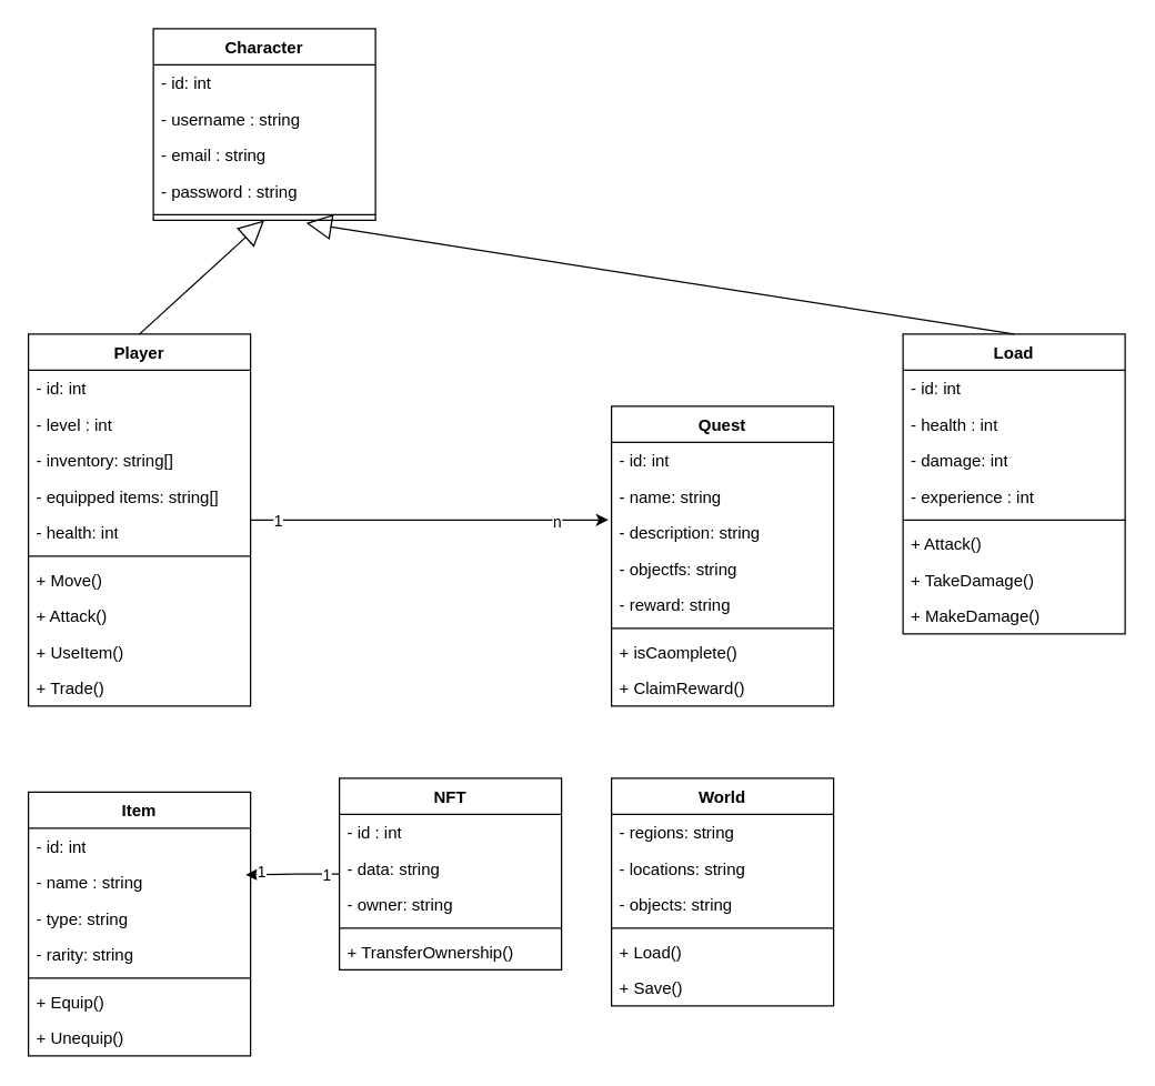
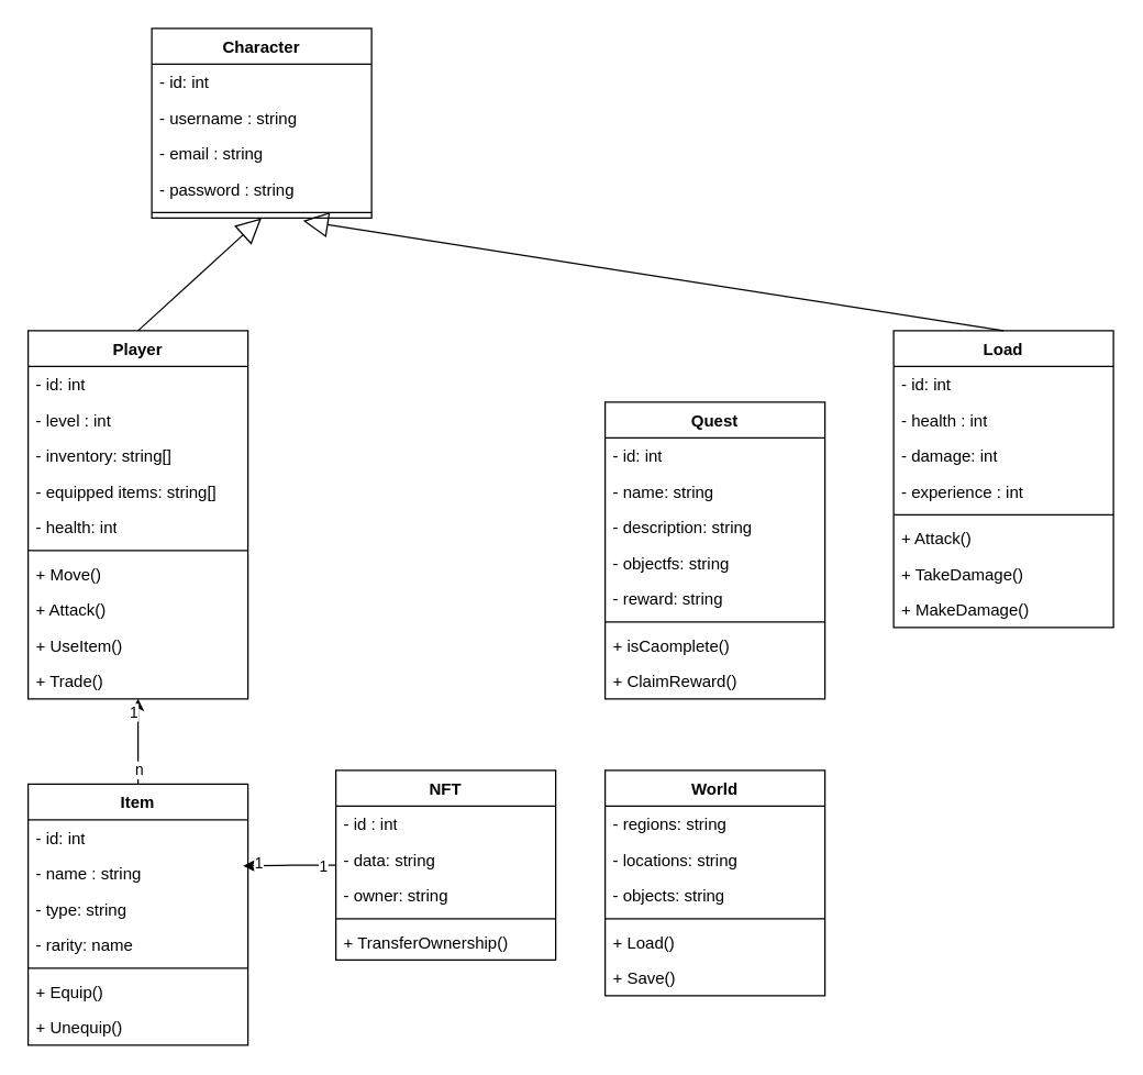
- <mxCell id="66" style="edgeStyle=orthogonalEdgeStyle;rounded=0;orthogonalLoop=1;jettySize=auto;html=1;entryX=-0.014;entryY=0.151;entryDx=0;entryDy=0;entryPerimeter=0;" edge="1" parent="1" source="2" target="33"><mxGeometry relative="1" as="geometry" /></mxCell>
- <mxCell id="67" value="1" style="edgeLabel;html=1;align=center;verticalAlign=middle;resizable=0;points=[];" vertex="1" connectable="0" parent="66"><mxGeometry x="-0.856" relative="1" as="geometry"><mxPoint as="offset" /></mxGeometry></mxCell>
- <mxCell id="68" value="n" style="edgeLabel;html=1;align=center;verticalAlign=middle;resizable=0;points=[];" vertex="1" connectable="0" parent="66"><mxGeometry x="0.713" y="-2" relative="1" as="geometry"><mxPoint as="offset" /></mxGeometry></mxCell>
+ <mxCell id="60" style="edgeStyle=orthogonalEdgeStyle;rounded=0;orthogonalLoop=1;jettySize=auto;html=1;entryX=0.5;entryY=0.993;entryDx=0;entryDy=0;entryPerimeter=0;" edge="1" parent="1" source="22" target="12"><mxGeometry relative="1" as="geometry" /></mxCell>
+ <mxCell id="61" value="1" style="edgeLabel;html=1;align=center;verticalAlign=middle;resizable=0;points=[];" vertex="1" connectable="0" parent="60"><mxGeometry x="0.692" y="4" relative="1" as="geometry"><mxPoint as="offset" /></mxGeometry></mxCell>
+ <mxCell id="62" value="n" style="edgeLabel;html=1;align=center;verticalAlign=middle;resizable=0;points=[];" vertex="1" connectable="0" parent="60"><mxGeometry x="-0.65" relative="1" as="geometry"><mxPoint as="offset" /></mxGeometry></mxCell>
- <mxCell id="26" value="- rarity: string" style="text;strokeColor=none;fillColor=none;align=left;verticalAlign=top;spacingLeft=4;spacingRight=4;overflow=hidden;rotatable=0;points=[[0,0.5],[1,0.5]];portConstraint=eastwest;whiteSpace=wrap;html=1;" vertex="1" parent="22"><mxGeometry y="104" width="160" height="26" as="geometry" /></mxCell>
+ <mxCell id="26" value="- rarity: name" style="text;strokeColor=none;fillColor=none;align=left;verticalAlign=top;spacingLeft=4;spacingRight=4;overflow=hidden;rotatable=0;points=[[0,0.5],[1,0.5]];portConstraint=eastwest;whiteSpace=wrap;html=1;" vertex="1" parent="22"><mxGeometry y="104" width="160" height="26" as="geometry" /></mxCell>
